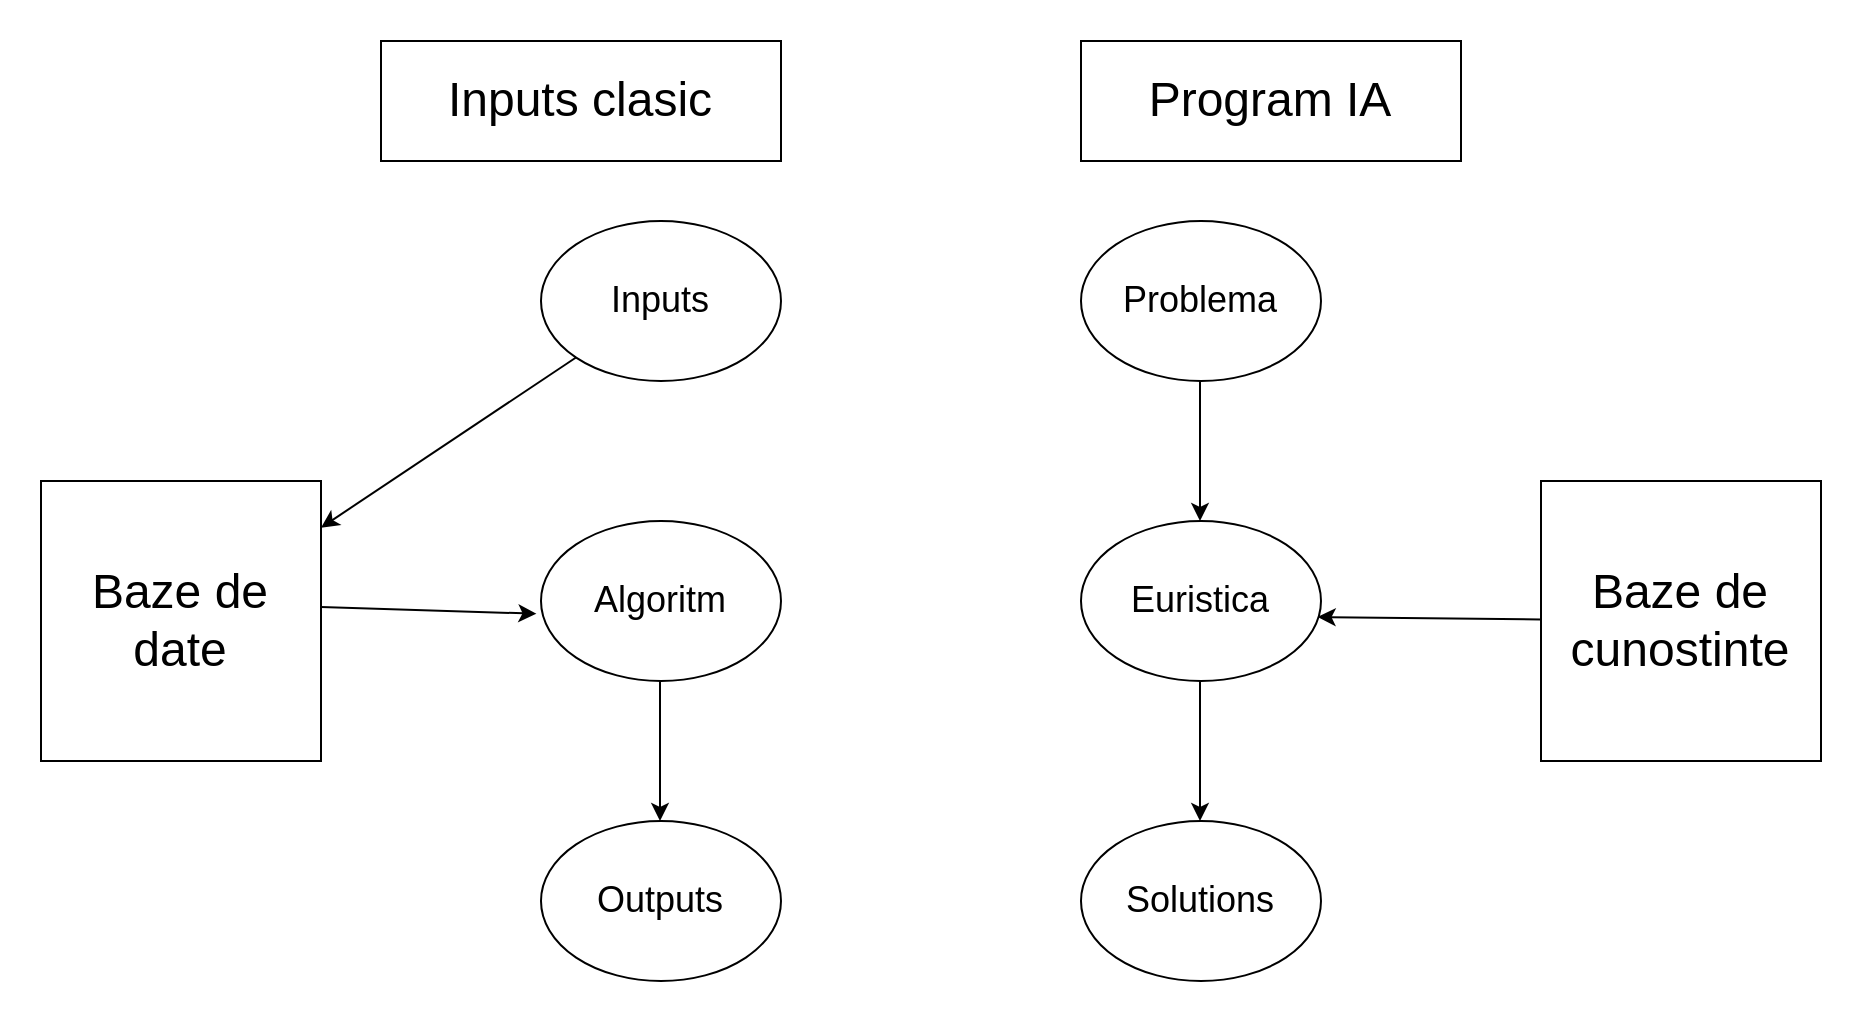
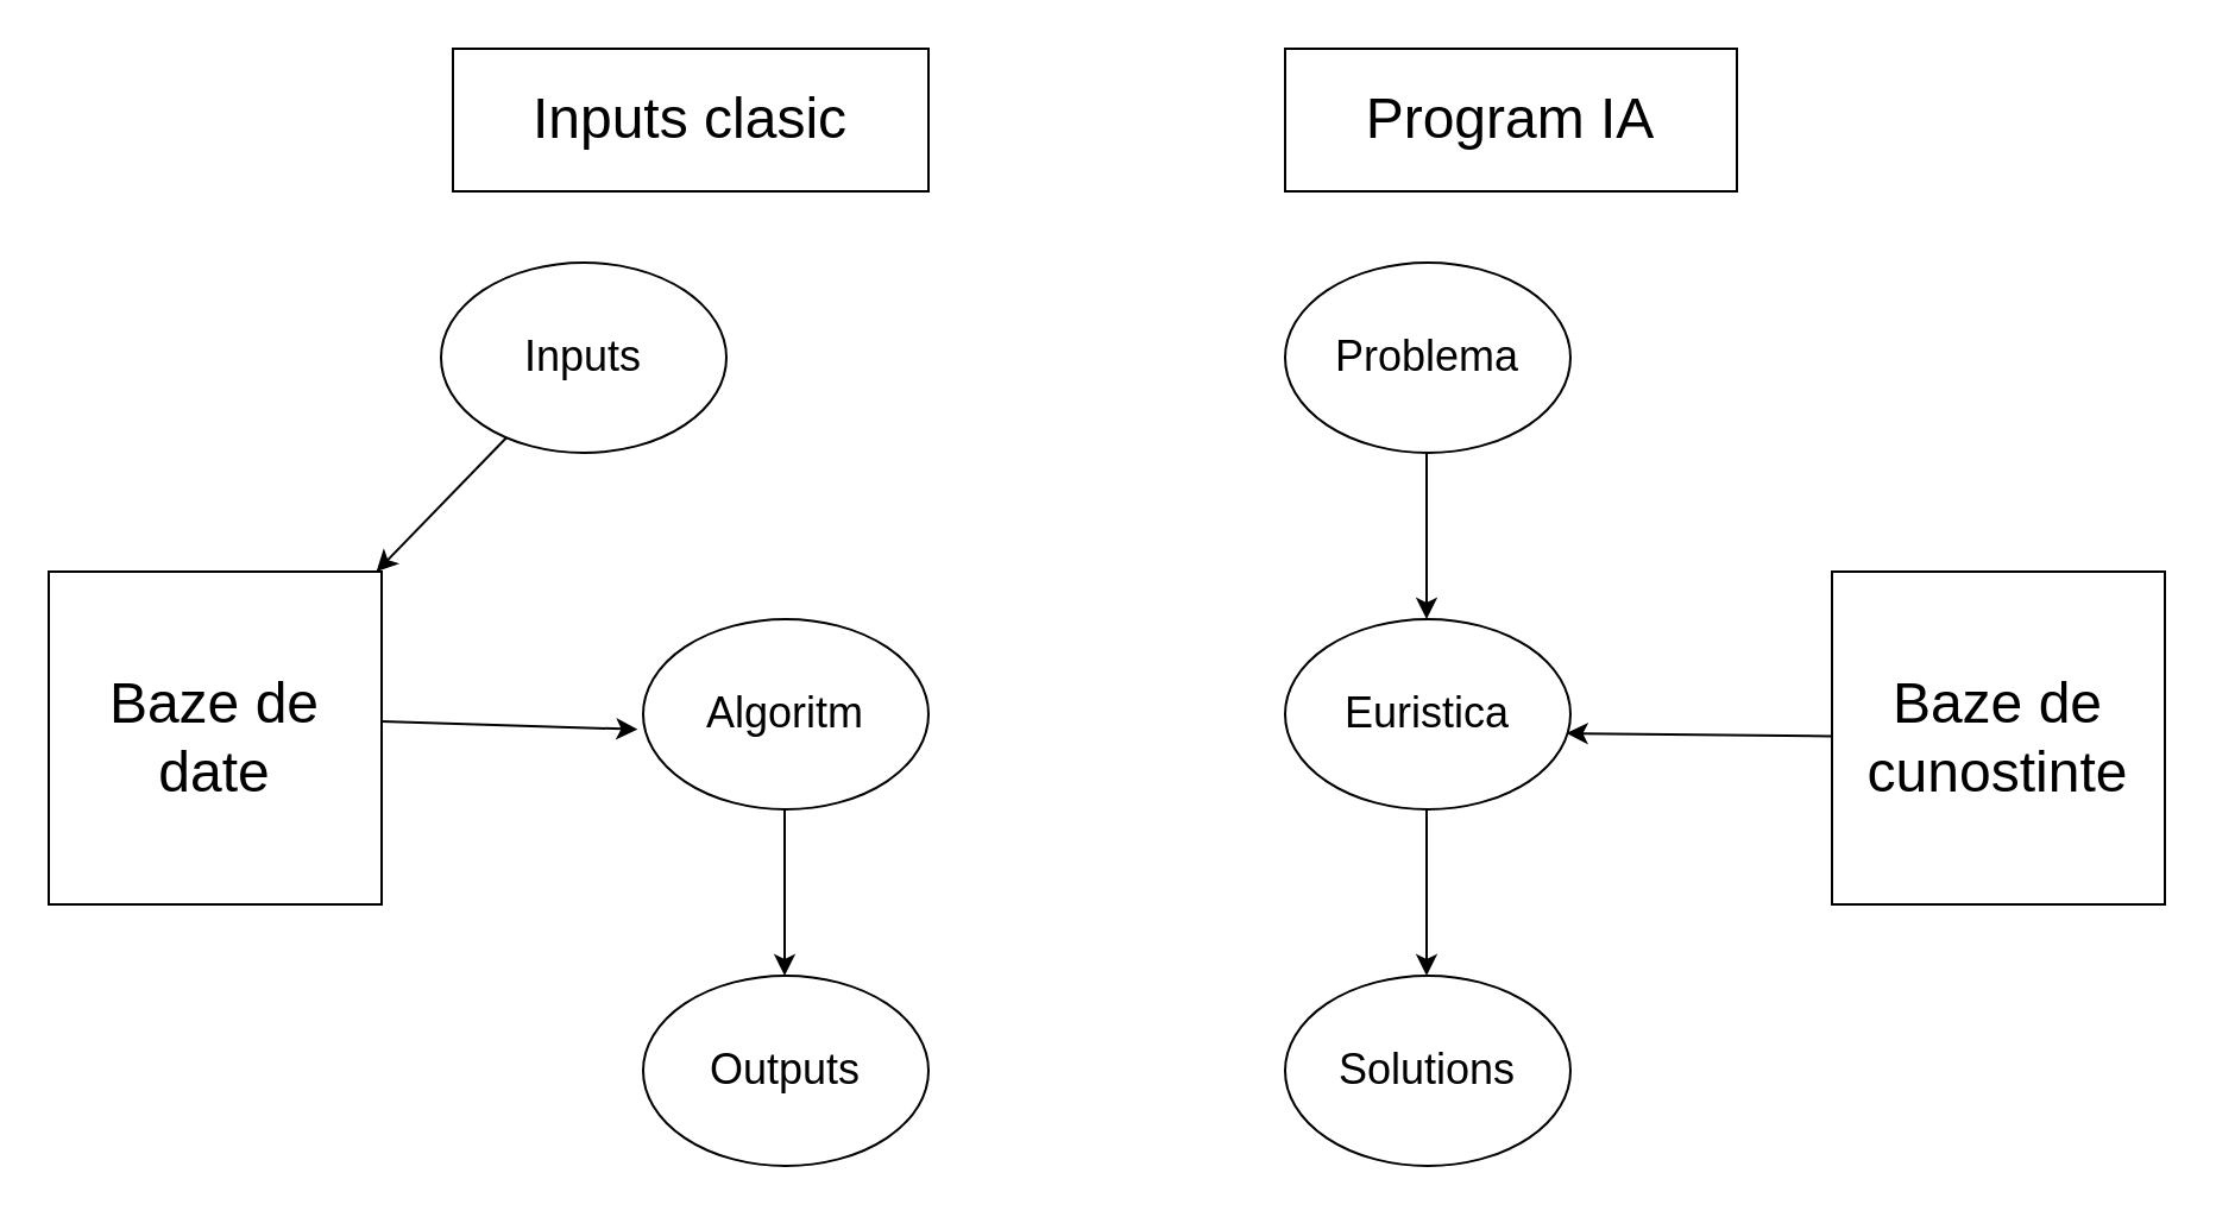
- <mxCell id="12" value="&lt;font style=&quot;font-size: 18px&quot;&gt;Inputs&lt;/font&gt;" style="ellipse;whiteSpace=wrap;html=1;" vertex="1" parent="1"><mxGeometry x="270" y="110" width="120" height="80" as="geometry" /></mxCell>
+ <mxCell id="12" value="&lt;font style=&quot;font-size: 18px&quot;&gt;Inputs&lt;/font&gt;" style="ellipse;whiteSpace=wrap;html=1;" vertex="1" parent="1"><mxGeometry x="185" y="110" width="120" height="80" as="geometry" /></mxCell>
